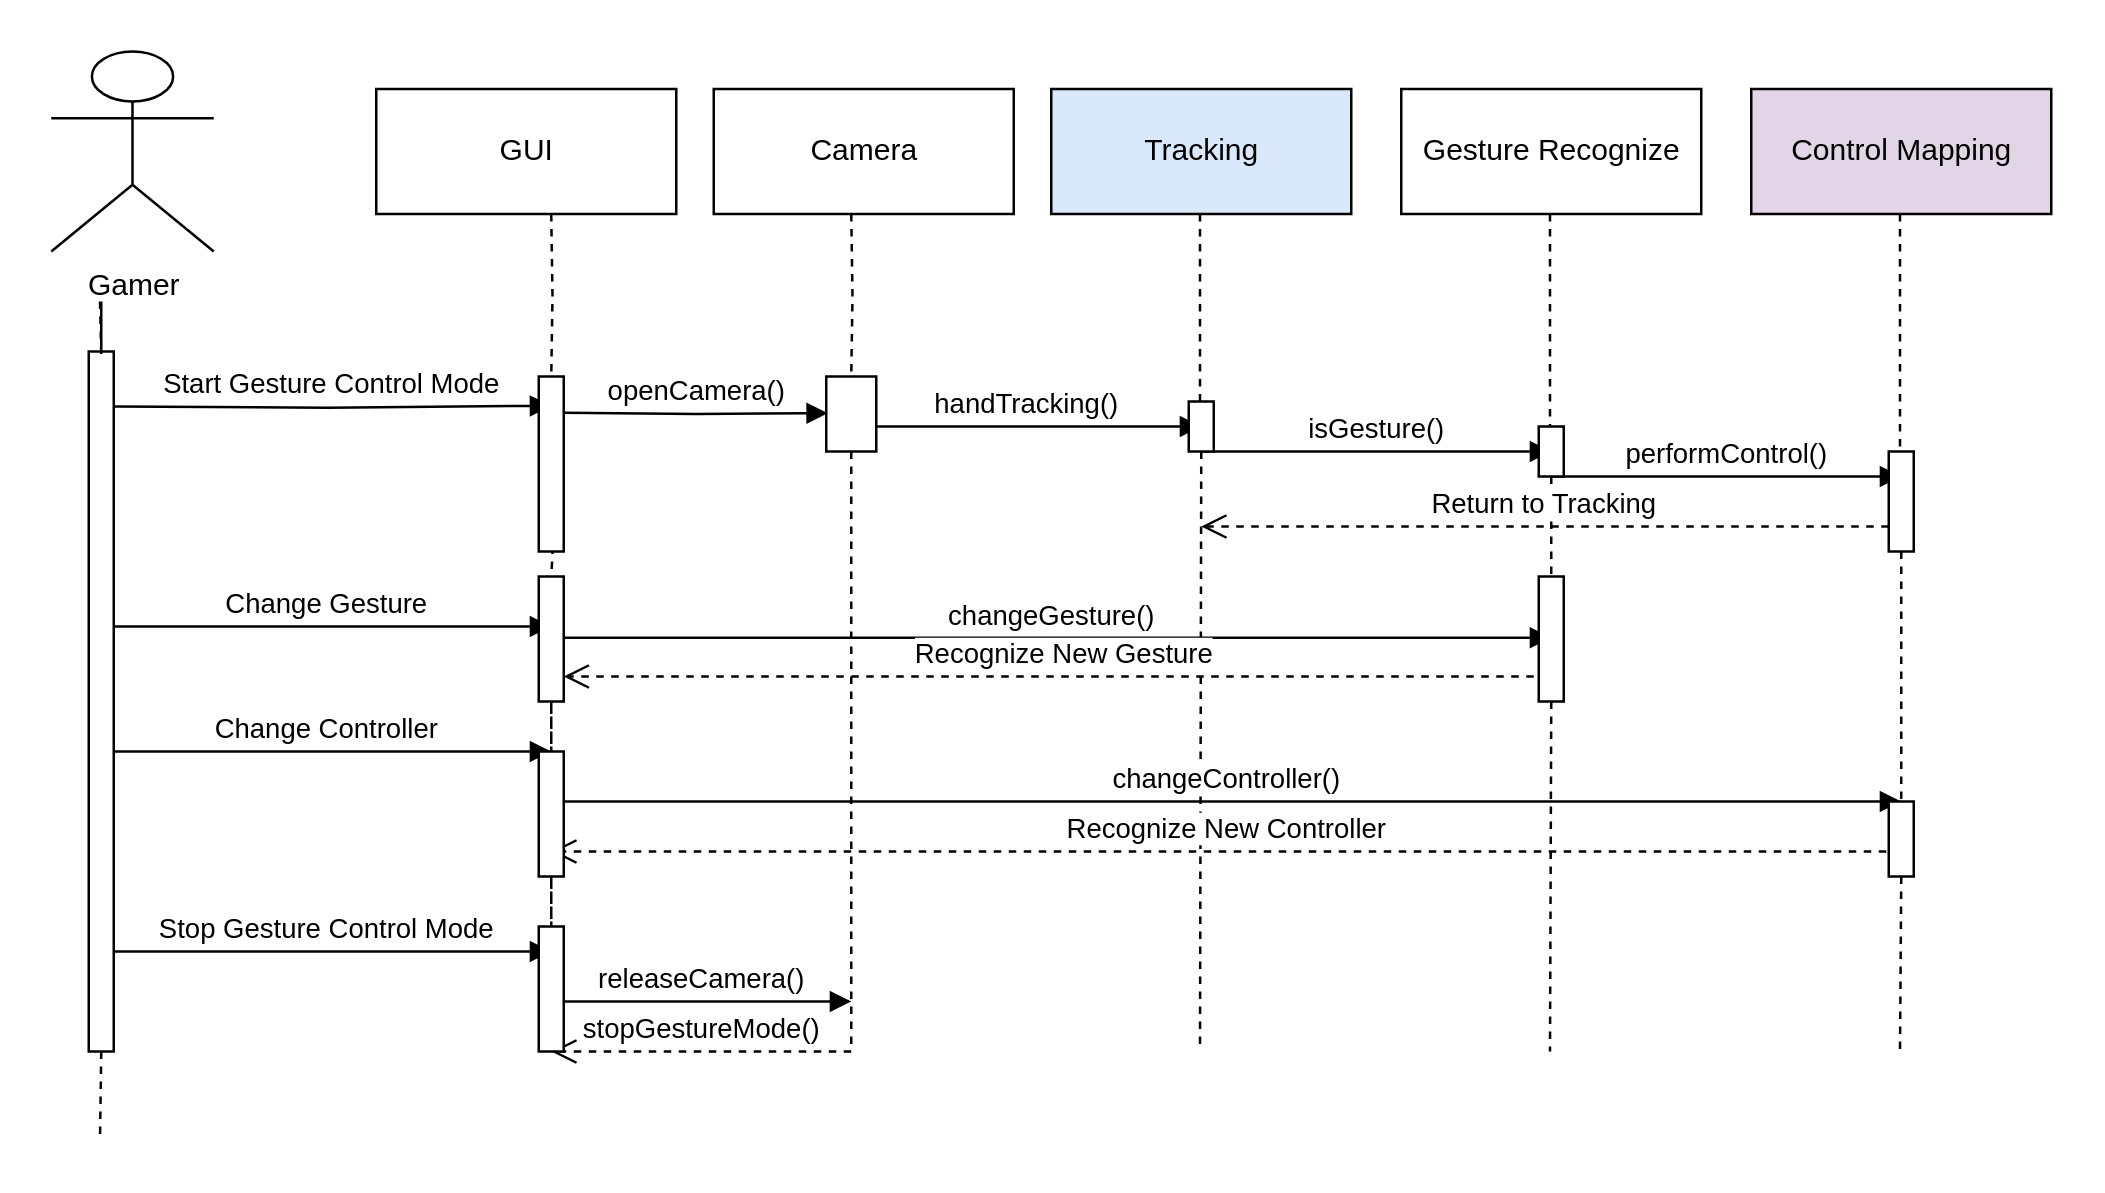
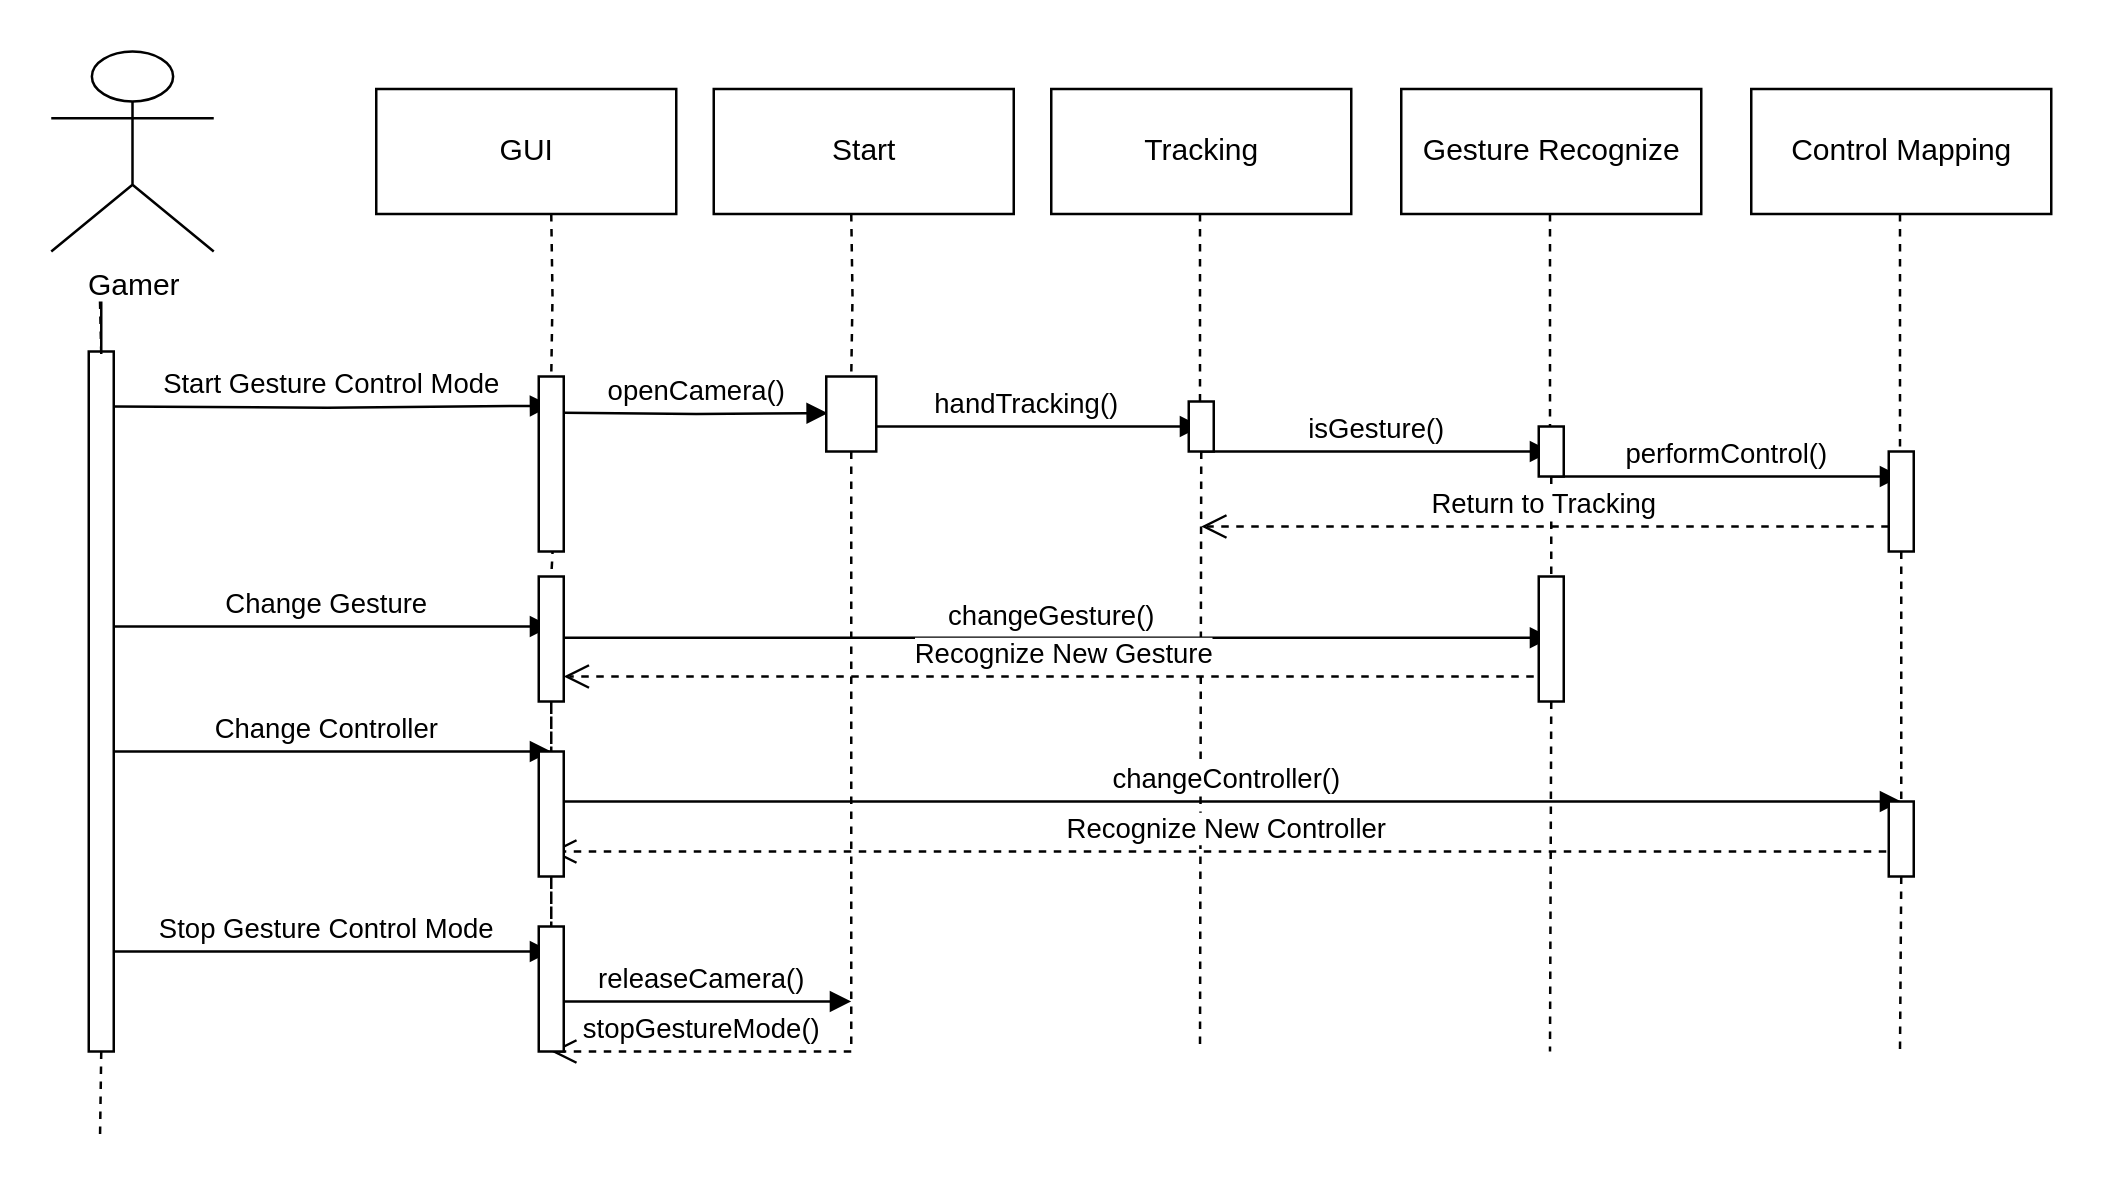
- <mxCell id="4" value="Camera" style="html=1;" parent="1" vertex="1"><mxGeometry x="285" y="35" width="120" height="50" as="geometry" /></mxCell>
+ <mxCell id="4" value="Start" style="html=1;" parent="1" vertex="1"><mxGeometry x="285" y="35" width="120" height="50" as="geometry" /></mxCell>
- <mxCell id="5" value="Tracking" style="html=1;fillColor=#dae8fc;" parent="1" vertex="1"><mxGeometry x="420" y="35" width="120" height="50" as="geometry" /></mxCell>
+ <mxCell id="5" value="Tracking" style="html=1;" parent="1" vertex="1"><mxGeometry x="420" y="35" width="120" height="50" as="geometry" /></mxCell>
- <mxCell id="7" value="Control Mapping" style="html=1;fillColor=#e1d5e7;" parent="1" vertex="1"><mxGeometry x="700" y="35" width="120" height="50" as="geometry" /></mxCell>
+ <mxCell id="7" value="Control Mapping" style="html=1;" parent="1" vertex="1"><mxGeometry x="700" y="35" width="120" height="50" as="geometry" /></mxCell>
